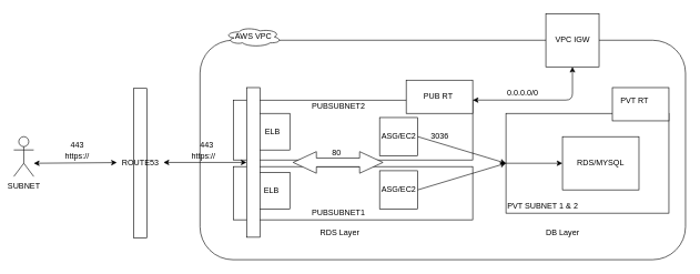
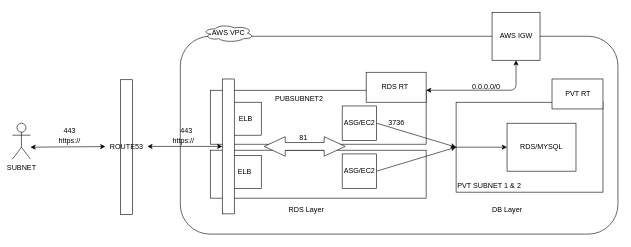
- <mxCell id="34" value="VPC IGW" style="text;html=1;align=center;verticalAlign=middle;resizable=0;points=[];autosize=1;" vertex="1" parent="1"><mxGeometry x="825" y="50" width="70" height="20" as="geometry" /></mxCell>
+ <mxCell id="34" value="AWS IGW" style="text;html=1;align=center;verticalAlign=middle;resizable=0;points=[];autosize=1;" vertex="1" parent="1"><mxGeometry x="825" y="50" width="70" height="20" as="geometry" /></mxCell>
- <mxCell id="40" value="0.0.0.0/0" style="text;html=1;align=center;verticalAlign=middle;resizable=0;points=[];autosize=1;" vertex="1" parent="1"><mxGeometry x="755" y="130" width="60" height="20" as="geometry" /></mxCell>
+ <mxCell id="40" value="0.0.0.0/0" style="text;html=1;align=center;verticalAlign=middle;resizable=0;points=[];autosize=1;" vertex="1" parent="1"><mxGeometry x="780" y="135" width="60" height="20" as="geometry" /></mxCell>
- <mxCell id="36" value="PUB RT" style="text;html=1;align=center;verticalAlign=middle;resizable=0;points=[];autosize=1;" vertex="1" parent="1"><mxGeometry x="627.5" y="135" width="60" height="20" as="geometry" /></mxCell>
+ <mxCell id="36" value="RDS RT" style="text;html=1;align=center;verticalAlign=middle;resizable=0;points=[];autosize=1;" vertex="1" parent="1"><mxGeometry x="627.5" y="135" width="60" height="20" as="geometry" /></mxCell>
- <mxCell id="39" value="PVT RT" style="text;html=1;align=center;verticalAlign=middle;resizable=0;points=[];autosize=1;" vertex="1" parent="1"><mxGeometry x="922.5" y="141.25" width="60" height="20" as="geometry" /></mxCell>
+ <mxCell id="39" value="PVT RT" style="text;html=1;align=center;verticalAlign=middle;resizable=0;points=[];autosize=1;" vertex="1" parent="1"><mxGeometry x="932.5" y="146.25" width="60" height="20" as="geometry" /></mxCell>
- <mxCell id="7" value="PUBSUBNET2" style="text;html=1;align=center;verticalAlign=middle;resizable=0;points=[];autosize=1;" vertex="1" parent="1"><mxGeometry x="457.5" y="150" width="100" height="20" as="geometry" /></mxCell>
+ <mxCell id="7" value="PUBSUBNET2" style="text;html=1;align=center;verticalAlign=middle;resizable=0;points=[];autosize=1;" vertex="1" parent="1"><mxGeometry x="447.5" y="155" width="100" height="20" as="geometry" /></mxCell>
- <mxCell id="15" value="3036" style="text;html=1;align=center;verticalAlign=middle;resizable=0;points=[];autosize=1;" vertex="1" parent="1"><mxGeometry x="640" y="195" width="40" height="20" as="geometry" /></mxCell>
+ <mxCell id="15" value="3736" style="text;html=1;align=center;verticalAlign=middle;resizable=0;points=[];autosize=1;" vertex="1" parent="1"><mxGeometry x="640" y="195" width="40" height="20" as="geometry" /></mxCell>
- <mxCell id="32" value="80" style="text;html=1;align=center;verticalAlign=middle;resizable=0;points=[];autosize=1;" vertex="1" parent="1"><mxGeometry x="490" y="220" width="30" height="20" as="geometry" /></mxCell>
+ <mxCell id="32" value="81" style="text;html=1;align=center;verticalAlign=middle;resizable=0;points=[];autosize=1;" vertex="1" parent="1"><mxGeometry x="490" y="220" width="30" height="20" as="geometry" /></mxCell>
- <mxCell id="6" value="PUBSUBNET1" style="text;html=1;align=center;verticalAlign=middle;resizable=0;points=[];autosize=1;" vertex="1" parent="1"><mxGeometry x="457.5" y="310" width="100" height="20" as="geometry" /></mxCell>
